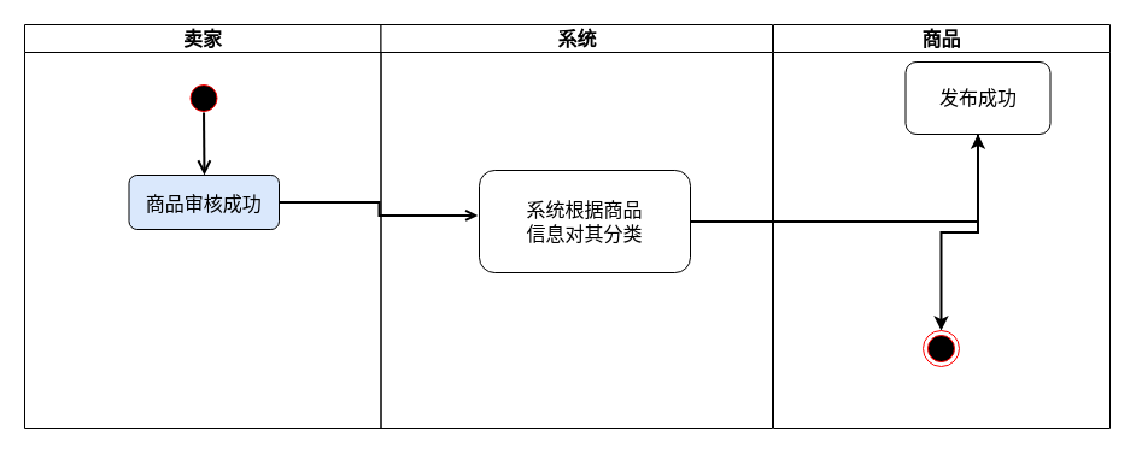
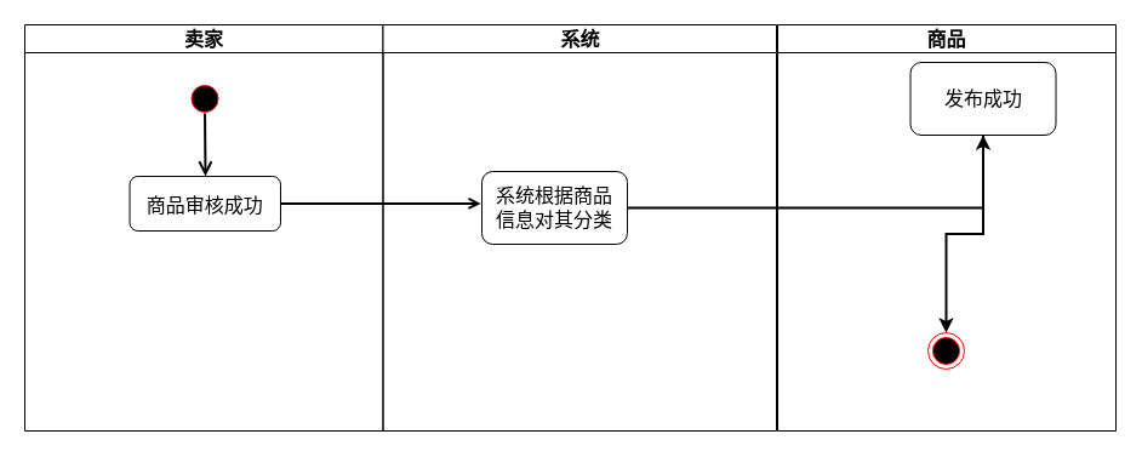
- <mxCell id="5" value="商品审核成功" style="fontSize=16;rounded=1;fillColor=#dae8fc;" vertex="1" parent="2"><mxGeometry x="86.5" y="125" width="124.5" height="45" as="geometry" /></mxCell>
+ <mxCell id="5" value="商品审核成功" style="fontSize=16;rounded=1;" vertex="1" parent="2"><mxGeometry x="86.5" y="125" width="124.5" height="45" as="geometry" /></mxCell>
- <mxCell id="7" value="系统根据商品&lt;br&gt;信息对其分类" style="whiteSpace=wrap;html=1;fontSize=16;rounded=1;" vertex="1" parent="6"><mxGeometry x="81.5" y="121" width="175" height="85" as="geometry" /></mxCell>
+ <mxCell id="7" value="系统根据商品&lt;br&gt;信息对其分类" style="whiteSpace=wrap;html=1;fontSize=16;rounded=1;" vertex="1" parent="6"><mxGeometry x="81.5" y="121" width="120" height="60" as="geometry" /></mxCell>
